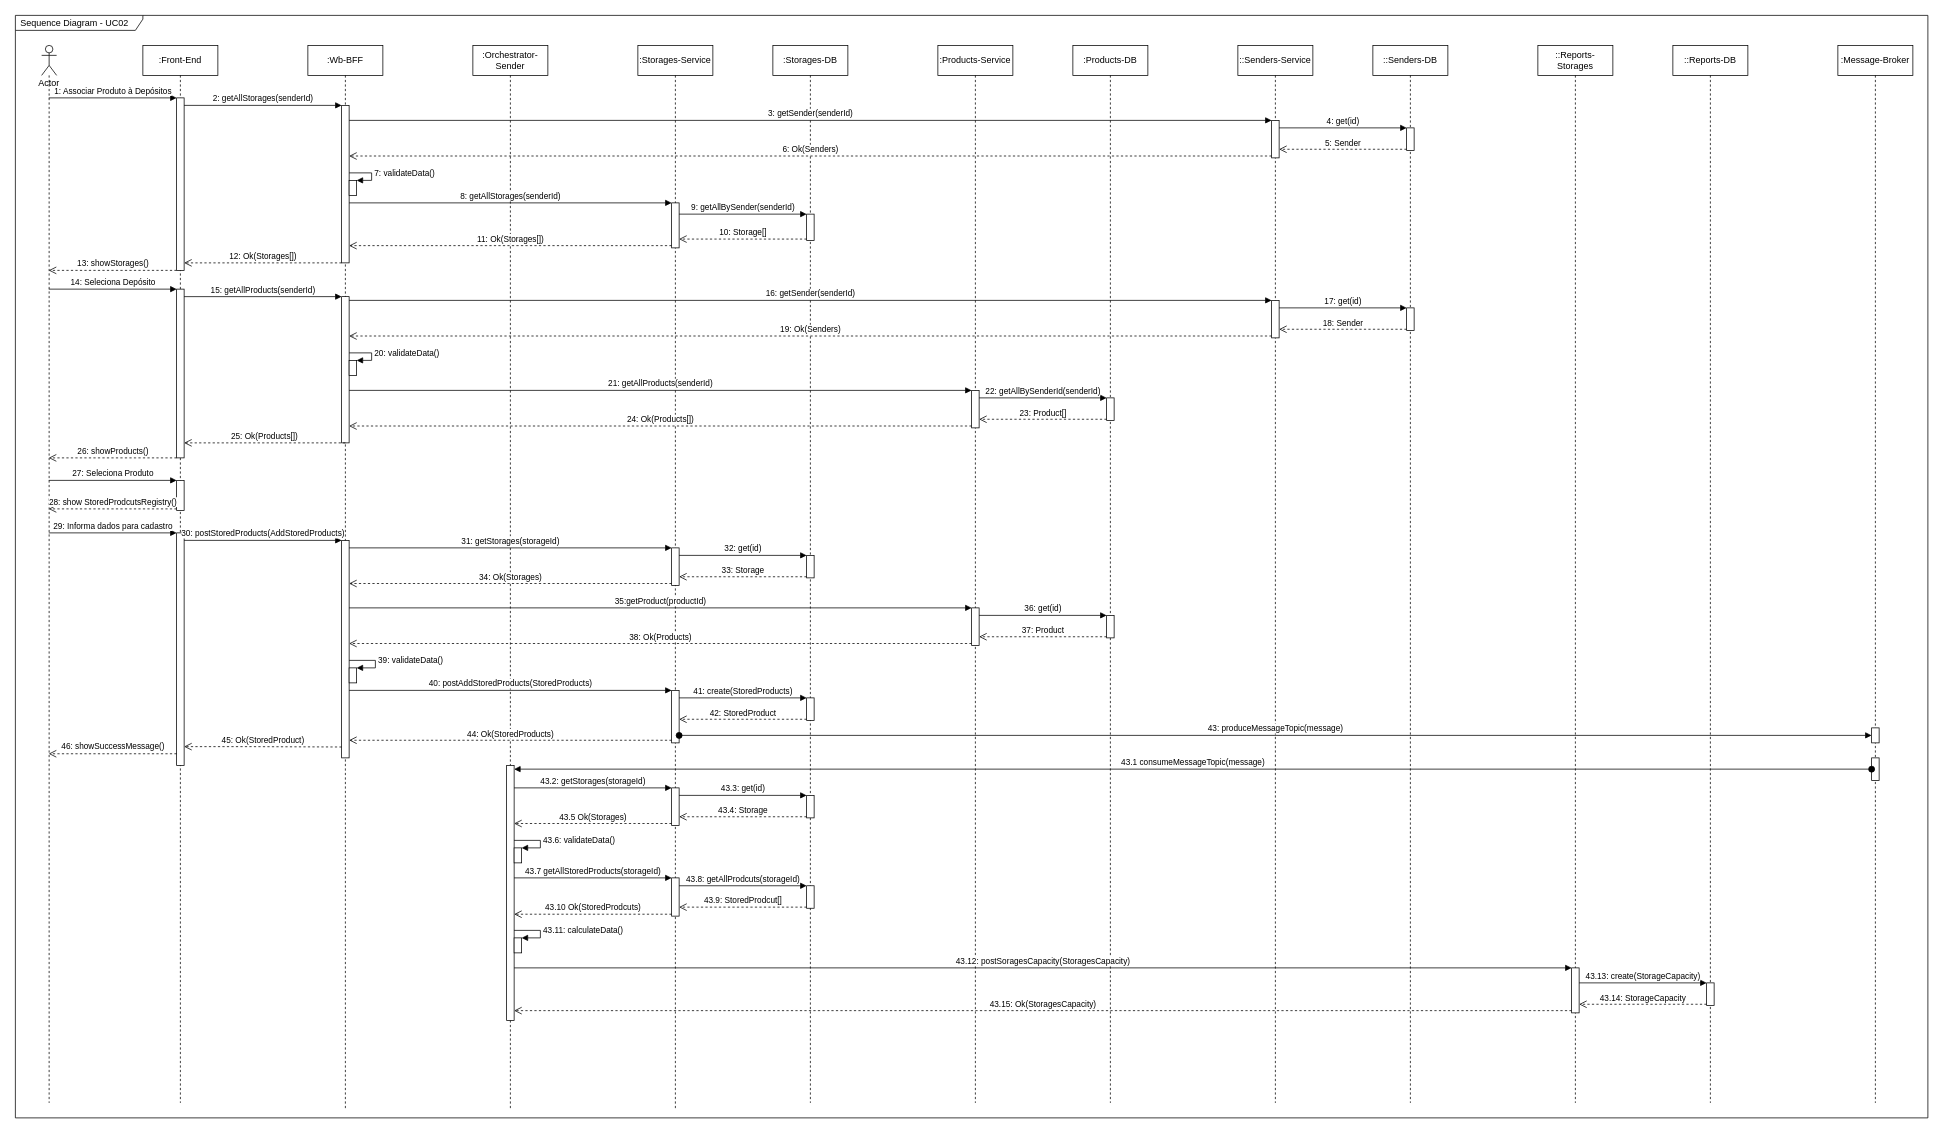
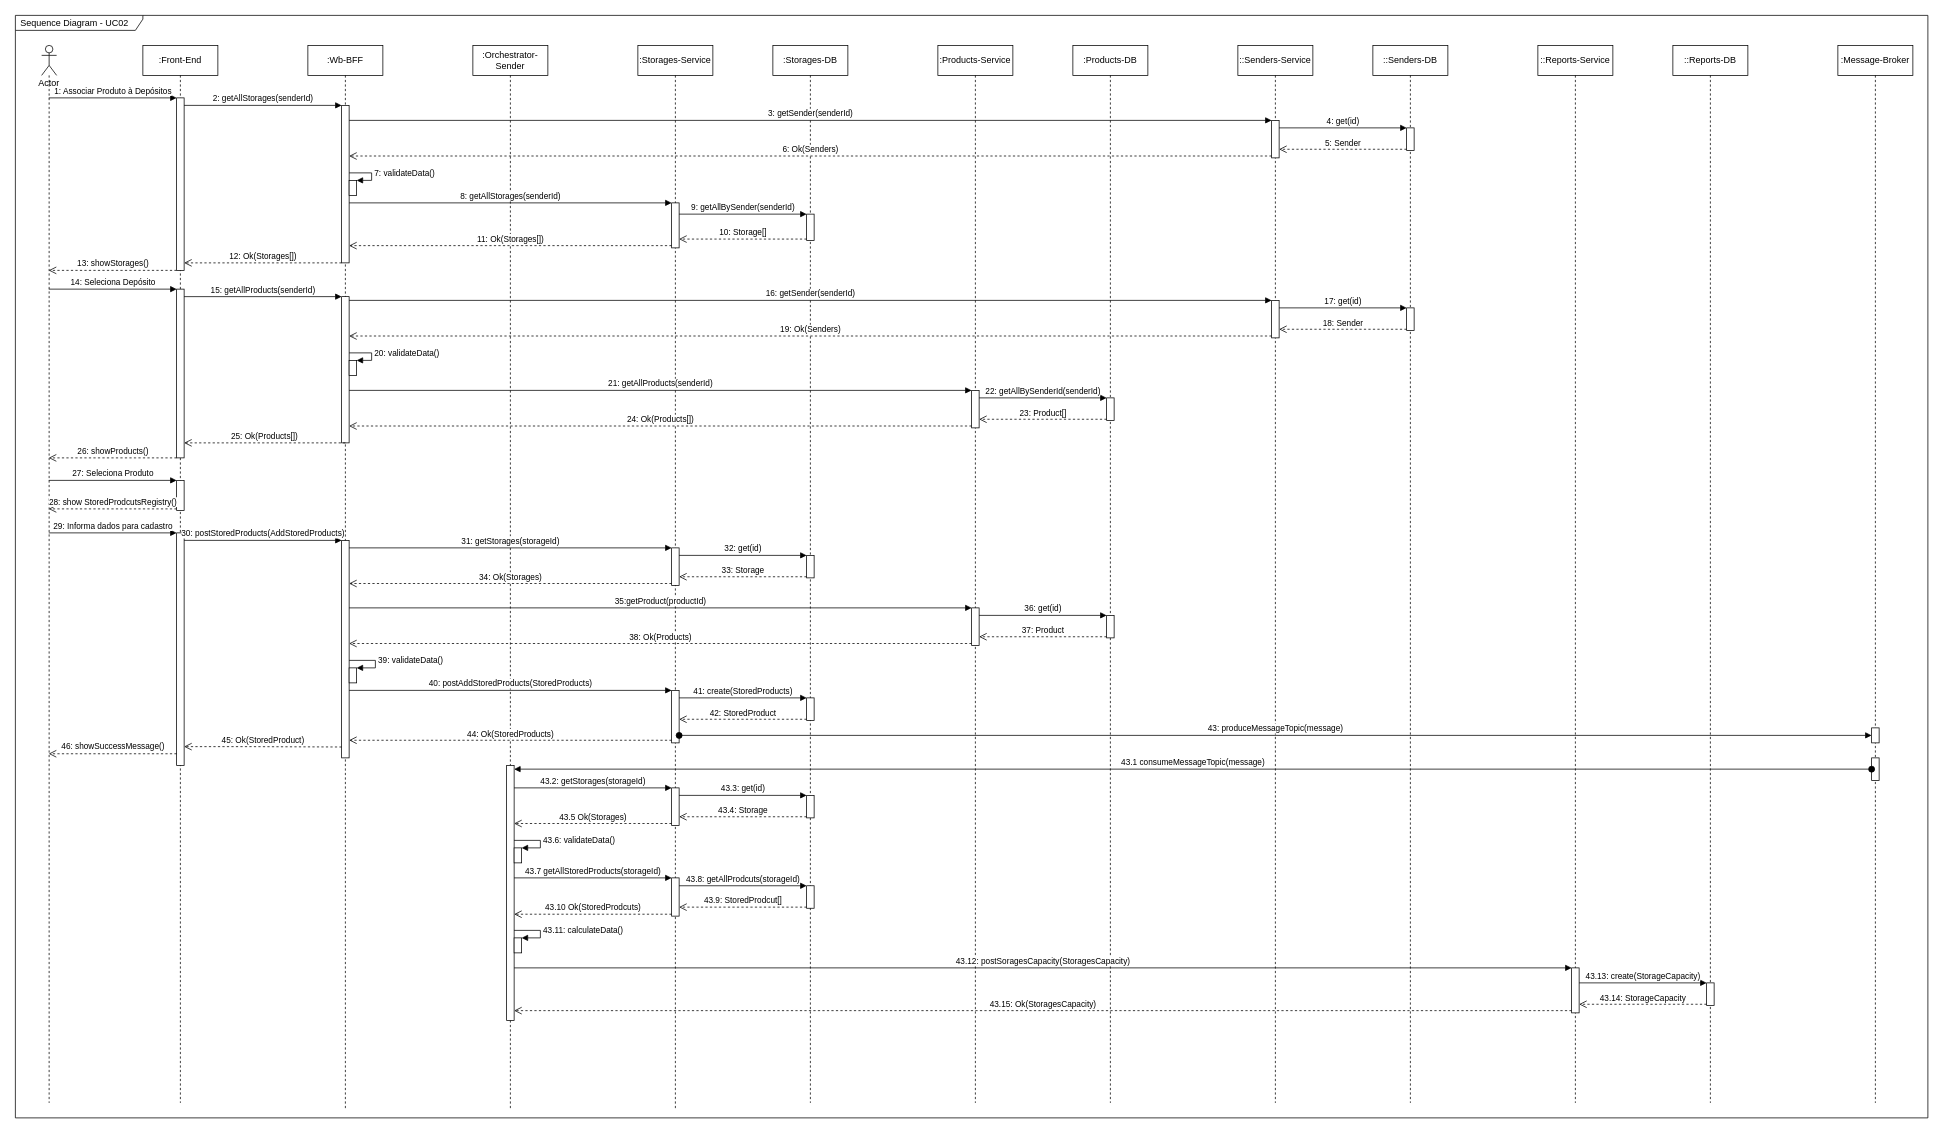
- <mxCell id="53" value="::Reports-Storages" style="shape=umlLifeline;perimeter=lifelinePerimeter;whiteSpace=wrap;html=1;container=1;collapsible=0;recursiveResize=0;outlineConnect=0;" parent="2" vertex="1"><mxGeometry x="2030" y="40" width="100" height="1410" as="geometry" /></mxCell>
+ <mxCell id="53" value="::Reports-Service" style="shape=umlLifeline;perimeter=lifelinePerimeter;whiteSpace=wrap;html=1;container=1;collapsible=0;recursiveResize=0;outlineConnect=0;" parent="2" vertex="1"><mxGeometry x="2030" y="40" width="100" height="1410" as="geometry" /></mxCell>
